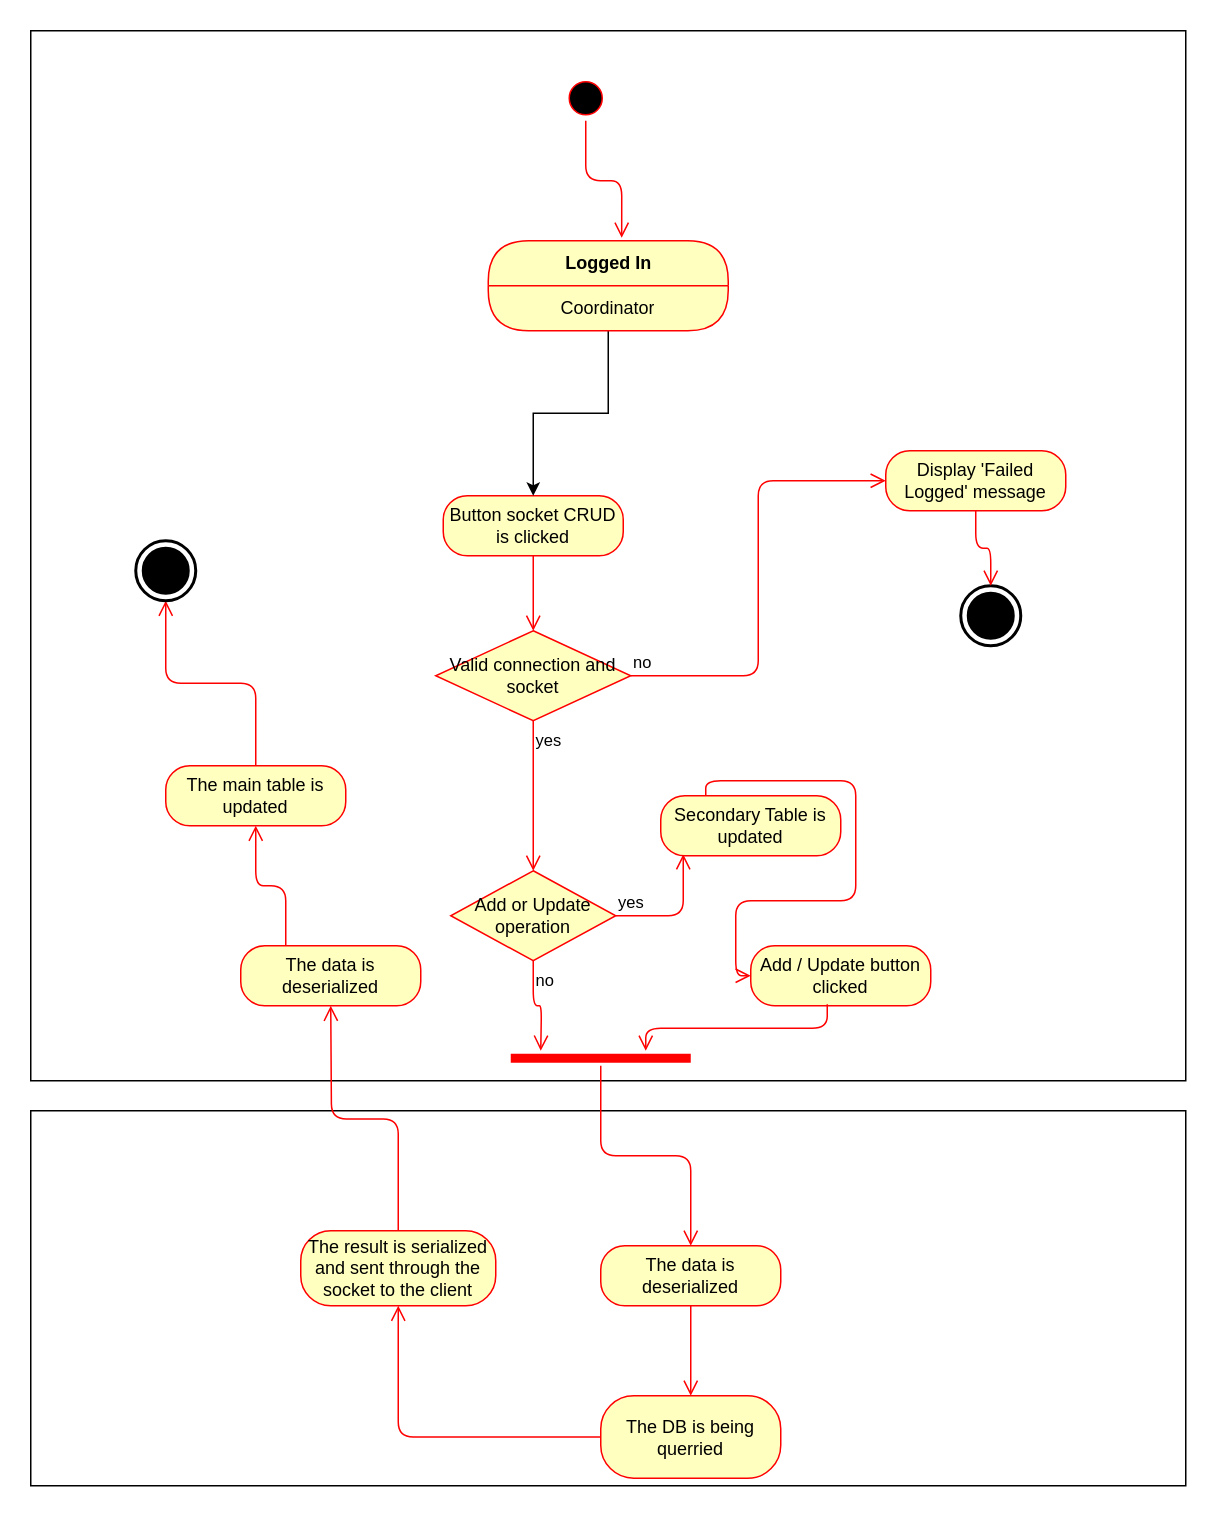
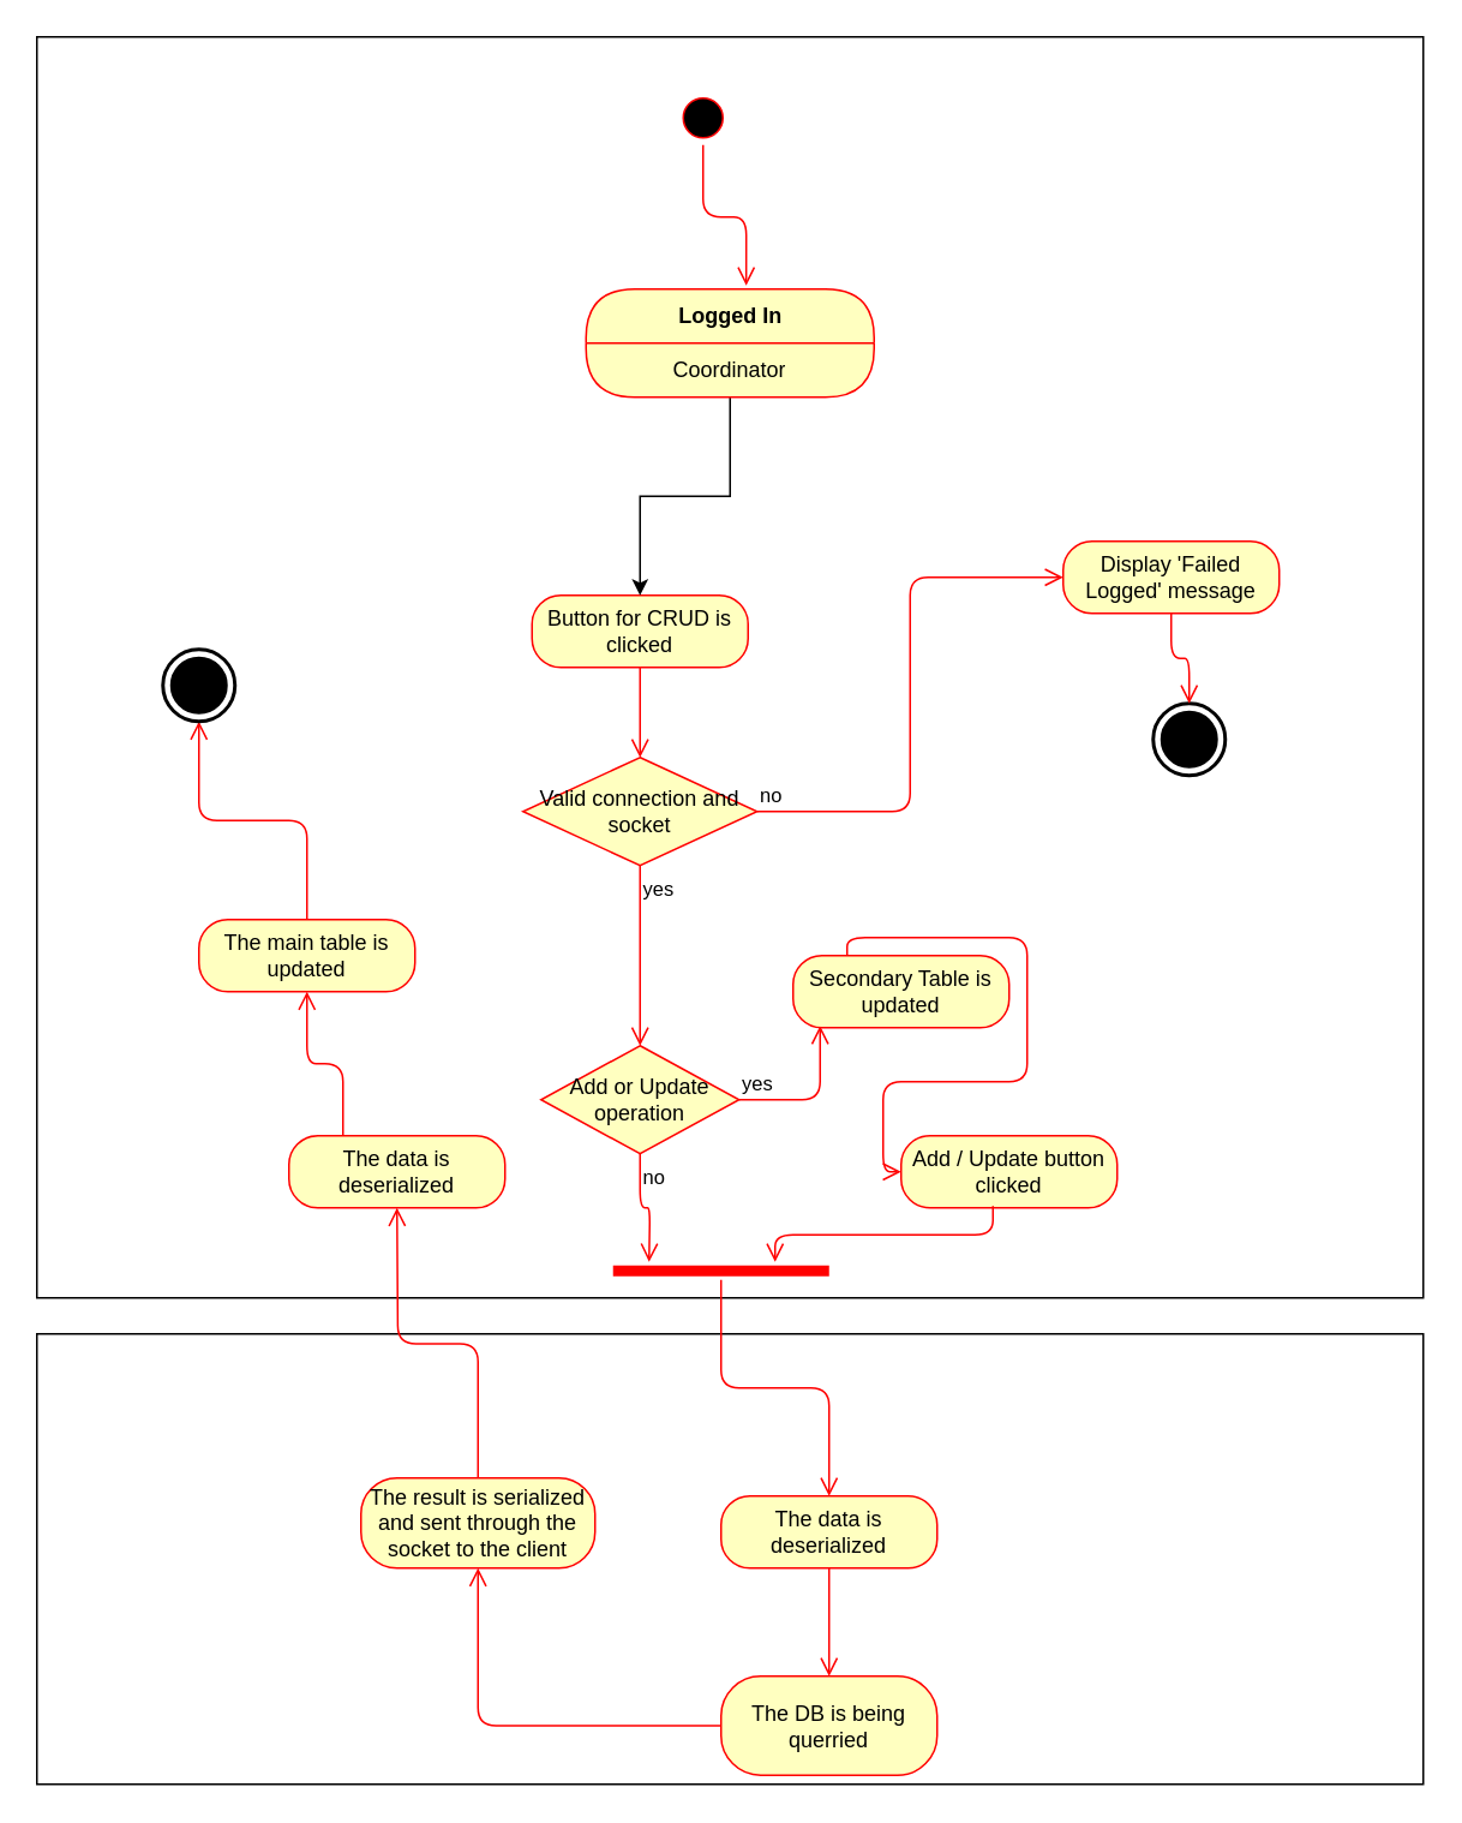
- <mxCell id="3" value="Button socket CRUD is clicked" style="rounded=1;whiteSpace=wrap;html=1;arcSize=40;fontColor=#000000;fillColor=#ffffc0;strokeColor=#ff0000;" vertex="1" parent="1"><mxGeometry x="295" y="330" width="120" height="40" as="geometry" /></mxCell>
+ <mxCell id="3" value="Button for CRUD is clicked" style="rounded=1;whiteSpace=wrap;html=1;arcSize=40;fontColor=#000000;fillColor=#ffffc0;strokeColor=#ff0000;" vertex="1" parent="1"><mxGeometry x="295" y="330" width="120" height="40" as="geometry" /></mxCell>
